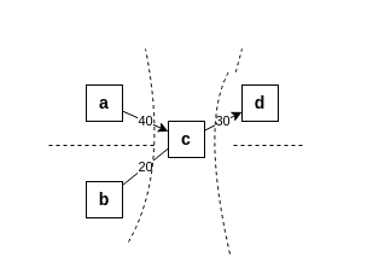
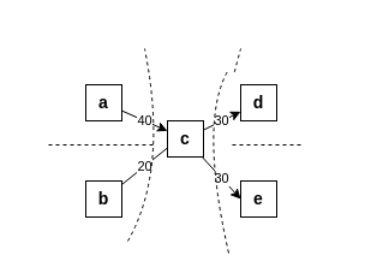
+ <mxCell id="8" value="30" style="edgeStyle=none;rounded=0;orthogonalLoop=1;jettySize=auto;html=1;entryX=0;entryY=0.5;entryDx=0;entryDy=0;" parent="1" source="9" target="11" edge="1"><mxGeometry relative="1" as="geometry" /></mxCell>
+ <mxCell id="11" value="&lt;font style=&quot;font-size: 14px&quot;&gt;&lt;b&gt;e&lt;/b&gt;&lt;/font&gt;" style="rounded=0;whiteSpace=wrap;html=1;fillColor=none;" parent="1" vertex="1"><mxGeometry x="200" y="150" width="30" height="30" as="geometry" /></mxCell>
